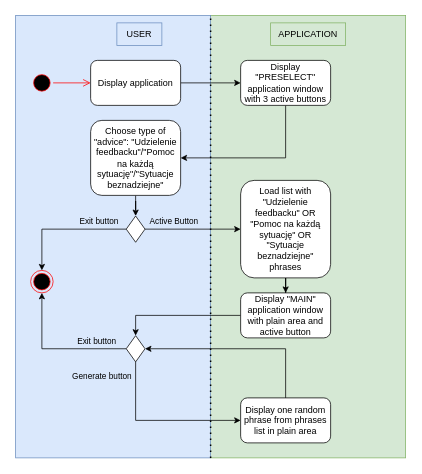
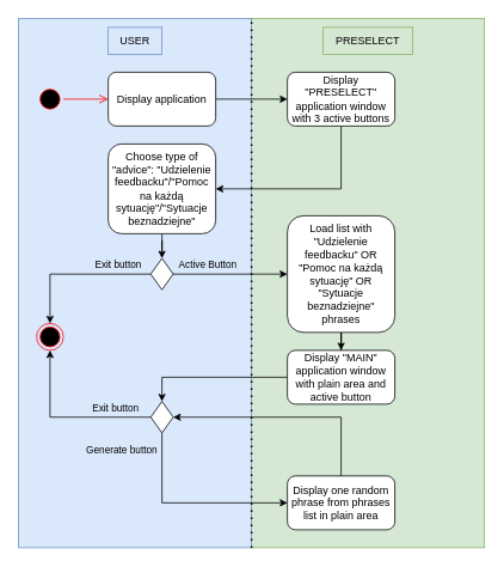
- <mxCell id="13" value="USER" style="text;html=1;align=center;verticalAlign=middle;whiteSpace=wrap;rounded=0;fillColor=#dae8fc;strokeColor=#6c8ebf;" parent="1" vertex="1"><mxGeometry x="155" y="30" width="60" height="30" as="geometry" /></mxCell>
+ <mxCell id="13" value="USER" style="text;html=1;align=center;verticalAlign=middle;whiteSpace=wrap;rounded=0;fillColor=#dae8fc;strokeColor=#6c8ebf;" parent="1" vertex="1"><mxGeometry x="120" y="30" width="60" height="30" as="geometry" /></mxCell>
- <mxCell id="14" value="APPLICATION" style="text;html=1;align=center;verticalAlign=middle;whiteSpace=wrap;rounded=0;fillColor=#d5e8d4;strokeColor=#82b366;" parent="1" vertex="1"><mxGeometry x="360" y="30" width="100" height="30" as="geometry" /></mxCell>
+ <mxCell id="14" value="PRESELECT" style="text;html=1;align=center;verticalAlign=middle;whiteSpace=wrap;rounded=0;fillColor=#d5e8d4;strokeColor=#82b366;" parent="1" vertex="1"><mxGeometry x="360" y="30" width="100" height="30" as="geometry" /></mxCell>
